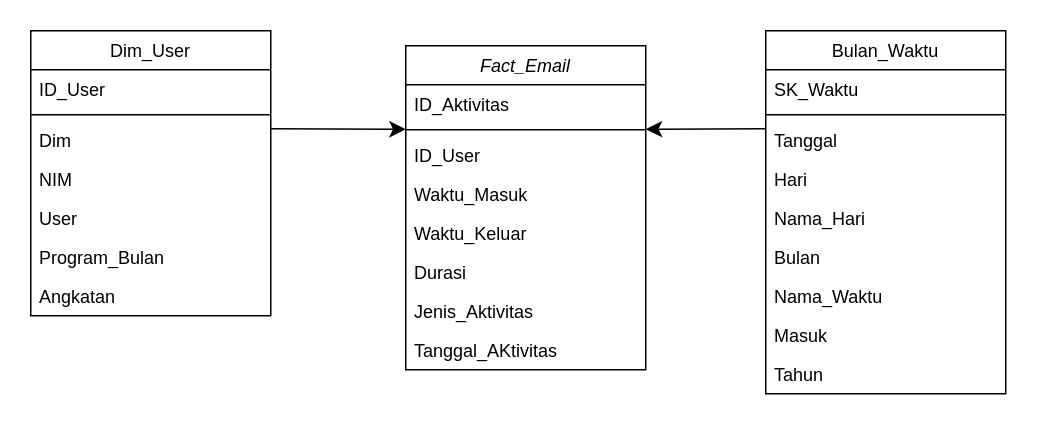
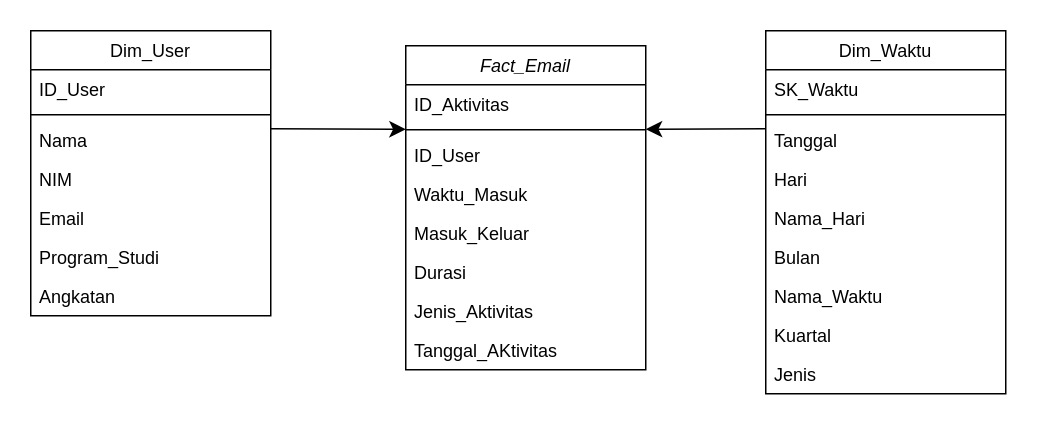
- <mxCell id="19" value="Bulan_Waktu" style="swimlane;fontStyle=0;align=center;verticalAlign=top;childLayout=stackLayout;horizontal=1;startSize=26;horizontalStack=0;resizeParent=1;resizeLast=0;collapsible=1;marginBottom=0;rounded=0;shadow=0;strokeWidth=1;" parent="1" vertex="1"><mxGeometry x="510" y="20" width="160" height="242" as="geometry"><mxRectangle x="550" y="140" width="160" height="26" as="alternateBounds" /></mxGeometry></mxCell>
+ <mxCell id="19" value="Dim_Waktu" style="swimlane;fontStyle=0;align=center;verticalAlign=top;childLayout=stackLayout;horizontal=1;startSize=26;horizontalStack=0;resizeParent=1;resizeLast=0;collapsible=1;marginBottom=0;rounded=0;shadow=0;strokeWidth=1;" parent="1" vertex="1"><mxGeometry x="510" y="20" width="160" height="242" as="geometry"><mxRectangle x="550" y="140" width="160" height="26" as="alternateBounds" /></mxGeometry></mxCell>
- <mxCell id="14" value="Dim" style="text;align=left;verticalAlign=top;spacingLeft=4;spacingRight=4;overflow=hidden;rotatable=0;points=[[0,0.5],[1,0.5]];portConstraint=eastwest;fontStyle=0" parent="11" vertex="1"><mxGeometry y="60" width="160" height="26" as="geometry" /></mxCell>
+ <mxCell id="14" value="Nama" style="text;align=left;verticalAlign=top;spacingLeft=4;spacingRight=4;overflow=hidden;rotatable=0;points=[[0,0.5],[1,0.5]];portConstraint=eastwest;fontStyle=0" parent="11" vertex="1"><mxGeometry y="60" width="160" height="26" as="geometry" /></mxCell>
- <mxCell id="16" value="User" style="text;align=left;verticalAlign=top;spacingLeft=4;spacingRight=4;overflow=hidden;rotatable=0;points=[[0,0.5],[1,0.5]];portConstraint=eastwest;" vertex="1" parent="11"><mxGeometry y="112" width="160" height="26" as="geometry" /></mxCell>
+ <mxCell id="16" value="Email" style="text;align=left;verticalAlign=top;spacingLeft=4;spacingRight=4;overflow=hidden;rotatable=0;points=[[0,0.5],[1,0.5]];portConstraint=eastwest;" vertex="1" parent="11"><mxGeometry y="112" width="160" height="26" as="geometry" /></mxCell>
- <mxCell id="7" value="Waktu_Keluar" style="text;align=left;verticalAlign=top;spacingLeft=4;spacingRight=4;overflow=hidden;rotatable=0;points=[[0,0.5],[1,0.5]];portConstraint=eastwest;fontStyle=0" vertex="1" parent="2"><mxGeometry y="112" width="160" height="26" as="geometry" /></mxCell>
+ <mxCell id="7" value="Masuk_Keluar" style="text;align=left;verticalAlign=top;spacingLeft=4;spacingRight=4;overflow=hidden;rotatable=0;points=[[0,0.5],[1,0.5]];portConstraint=eastwest;fontStyle=0" vertex="1" parent="2"><mxGeometry y="112" width="160" height="26" as="geometry" /></mxCell>
- <mxCell id="17" value="Program_Bulan" style="text;align=left;verticalAlign=top;spacingLeft=4;spacingRight=4;overflow=hidden;rotatable=0;points=[[0,0.5],[1,0.5]];portConstraint=eastwest;" vertex="1" parent="11"><mxGeometry y="138" width="160" height="26" as="geometry" /></mxCell>
+ <mxCell id="17" value="Program_Studi" style="text;align=left;verticalAlign=top;spacingLeft=4;spacingRight=4;overflow=hidden;rotatable=0;points=[[0,0.5],[1,0.5]];portConstraint=eastwest;" vertex="1" parent="11"><mxGeometry y="138" width="160" height="26" as="geometry" /></mxCell>
- <mxCell id="27" value="Masuk" style="text;align=left;verticalAlign=top;spacingLeft=4;spacingRight=4;overflow=hidden;rotatable=0;points=[[0,0.5],[1,0.5]];portConstraint=eastwest;" vertex="1" parent="19"><mxGeometry y="190" width="160" height="26" as="geometry" /></mxCell>
+ <mxCell id="27" value="Kuartal" style="text;align=left;verticalAlign=top;spacingLeft=4;spacingRight=4;overflow=hidden;rotatable=0;points=[[0,0.5],[1,0.5]];portConstraint=eastwest;" vertex="1" parent="19"><mxGeometry y="190" width="160" height="26" as="geometry" /></mxCell>
- <mxCell id="28" value="Tahun" style="text;align=left;verticalAlign=top;spacingLeft=4;spacingRight=4;overflow=hidden;rotatable=0;points=[[0,0.5],[1,0.5]];portConstraint=eastwest;" vertex="1" parent="19"><mxGeometry y="216" width="160" height="26" as="geometry" /></mxCell>
+ <mxCell id="28" value="Jenis" style="text;align=left;verticalAlign=top;spacingLeft=4;spacingRight=4;overflow=hidden;rotatable=0;points=[[0,0.5],[1,0.5]];portConstraint=eastwest;" vertex="1" parent="19"><mxGeometry y="216" width="160" height="26" as="geometry" /></mxCell>
